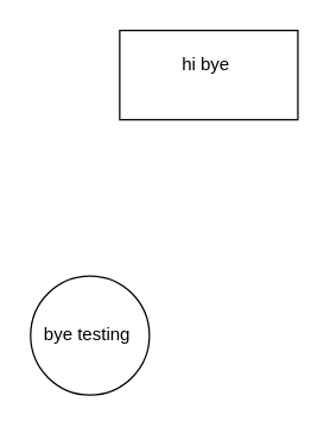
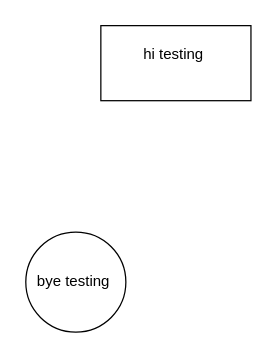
- <mxCell id="2" value="hi bye&amp;nbsp;&lt;div&gt;&lt;br&gt;&lt;/div&gt;" style="rounded=0;whiteSpace=wrap;html=1;" vertex="1" parent="1"><mxGeometry x="80" y="20" width="120" height="60" as="geometry" /></mxCell>
+ <mxCell id="2" value="hi testing&amp;nbsp;&lt;div&gt;&lt;br&gt;&lt;/div&gt;" style="rounded=0;whiteSpace=wrap;html=1;" vertex="1" parent="1"><mxGeometry x="80" y="20" width="120" height="60" as="geometry" /></mxCell>
